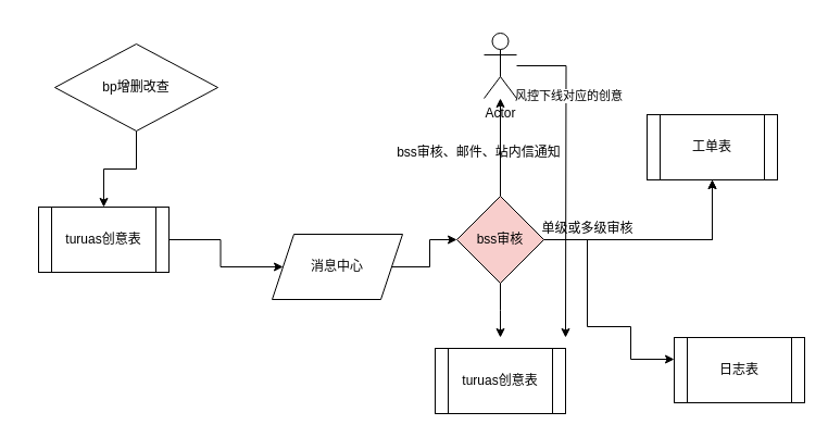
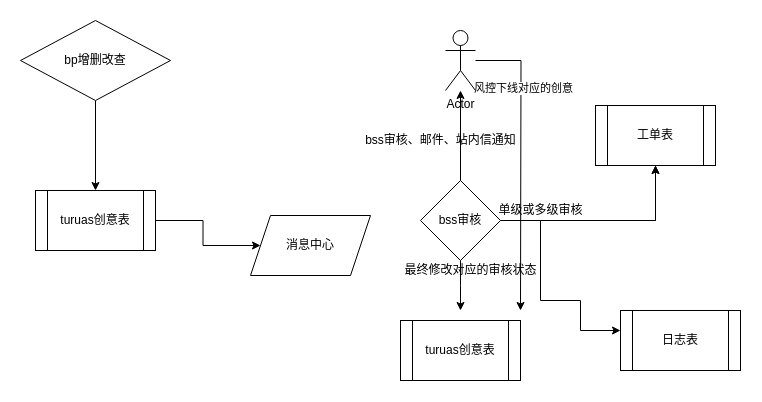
- <mxCell id="3" value="bp增删改查" style="rhombus;whiteSpace=wrap;html=1;" vertex="1" parent="1"><mxGeometry x="50" y="40" width="150" height="80" as="geometry" /></mxCell>
+ <mxCell id="3" value="bp增删改查" style="rhombus;whiteSpace=wrap;html=1;" vertex="1" parent="1"><mxGeometry x="20" y="20" width="150" height="80" as="geometry" /></mxCell>
- <mxCell id="12" value="bss审核" style="rhombus;whiteSpace=wrap;html=1;fillColor=#f8cecc;" vertex="1" parent="1"><mxGeometry x="420" y="180" width="80" height="80" as="geometry" /></mxCell>
+ <mxCell id="12" value="bss审核" style="rhombus;whiteSpace=wrap;html=1;" vertex="1" parent="1"><mxGeometry x="420" y="180" width="80" height="80" as="geometry" /></mxCell>
- <mxCell id="6" value="" style="edgeStyle=orthogonalEdgeStyle;rounded=0;orthogonalLoop=1;jettySize=auto;html=1;" edge="1" parent="1" source="7" target="12"><mxGeometry relative="1" as="geometry" /></mxCell>
+ <mxCell id="17" value="最终修改对应的审核状态" style="text;html=1;align=center;verticalAlign=middle;resizable=0;points=[];autosize=1;strokeColor=none;fillColor=none;" vertex="1" parent="1"><mxGeometry x="395" y="260" width="150" height="20" as="geometry" /></mxCell>
